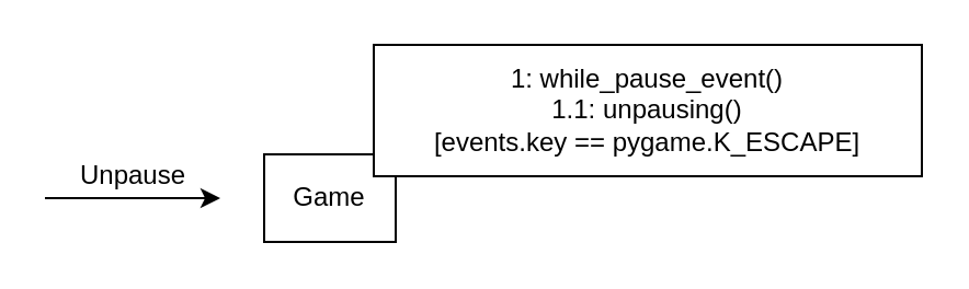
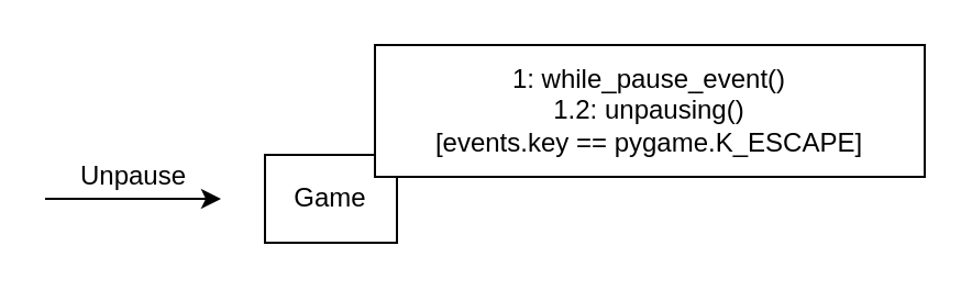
- <mxCell id="9" value="1: while_pause_event()&lt;br&gt;1.1: unpausing()&lt;br&gt;[events.key == pygame.K_ESCAPE]" style="shape=partialRectangle;html=1;whiteSpace=wrap;connectable=0;overflow=hidden;fillColor=none;top=0;left=0;bottom=0;right=0;pointerEvents=1;" vertex="1" parent="8"><mxGeometry width="250" height="60" as="geometry"><mxRectangle width="250" height="60" as="alternateBounds" /></mxGeometry></mxCell>
+ <mxCell id="9" value="1: while_pause_event()&lt;br&gt;1.2: unpausing()&lt;br&gt;[events.key == pygame.K_ESCAPE]" style="shape=partialRectangle;html=1;whiteSpace=wrap;connectable=0;overflow=hidden;fillColor=none;top=0;left=0;bottom=0;right=0;pointerEvents=1;" vertex="1" parent="8"><mxGeometry width="250" height="60" as="geometry"><mxRectangle width="250" height="60" as="alternateBounds" /></mxGeometry></mxCell>
